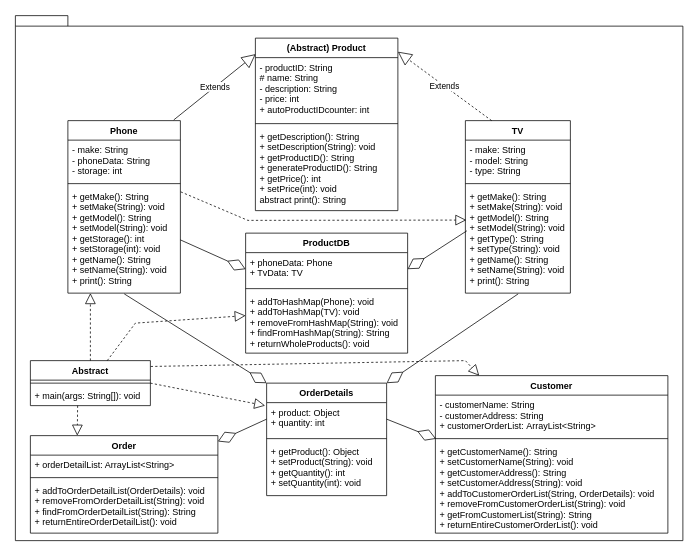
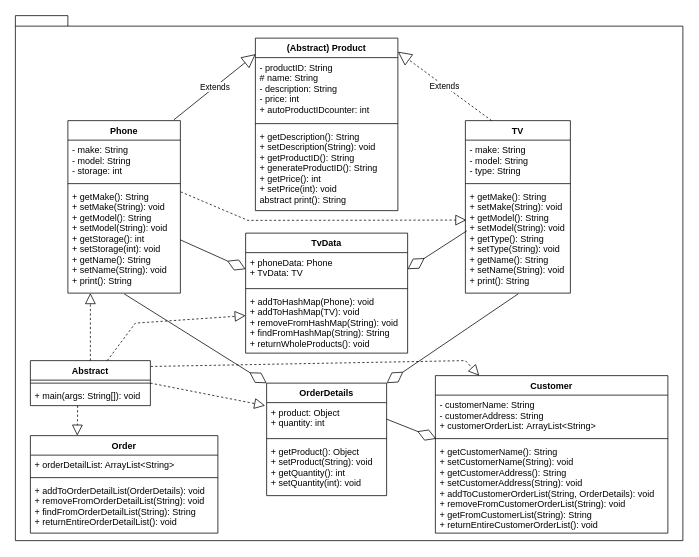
- <mxCell id="12" value="- make: String&#10;&#09;- phoneData: String&#10;&#09;- storage: int" style="text;strokeColor=none;fillColor=none;align=left;verticalAlign=top;spacingLeft=4;spacingRight=4;overflow=hidden;rotatable=0;points=[[0,0.5],[1,0.5]];portConstraint=eastwest;" parent="11" vertex="1"><mxGeometry y="26" width="150" height="54" as="geometry" /></mxCell>
+ <mxCell id="12" value="- make: String&#10;&#09;- model: String&#10;&#09;- storage: int" style="text;strokeColor=none;fillColor=none;align=left;verticalAlign=top;spacingLeft=4;spacingRight=4;overflow=hidden;rotatable=0;points=[[0,0.5],[1,0.5]];portConstraint=eastwest;" parent="11" vertex="1"><mxGeometry y="26" width="150" height="54" as="geometry" /></mxCell>
- <mxCell id="7" value="ProductDB" style="swimlane;fontStyle=1;align=center;verticalAlign=top;childLayout=stackLayout;horizontal=1;startSize=26;horizontalStack=0;resizeParent=1;resizeParentMax=0;resizeLast=0;collapsible=1;marginBottom=0;" parent="1" vertex="1"><mxGeometry x="327" y="310" width="216" height="160" as="geometry" /></mxCell>
+ <mxCell id="7" value="TvData" style="swimlane;fontStyle=1;align=center;verticalAlign=top;childLayout=stackLayout;horizontal=1;startSize=26;horizontalStack=0;resizeParent=1;resizeParentMax=0;resizeLast=0;collapsible=1;marginBottom=0;" parent="1" vertex="1"><mxGeometry x="327" y="310" width="216" height="160" as="geometry" /></mxCell>
- <mxCell id="36" value="" style="endArrow=diamondThin;endFill=0;endSize=24;html=1;rounded=0;exitX=0;exitY=0.5;exitDx=0;exitDy=0;" edge="1" parent="1" source="20" target="23"><mxGeometry width="160" relative="1" as="geometry"><mxPoint x="370" y="680" as="sourcePoint" /><mxPoint x="350" y="610" as="targetPoint" /></mxGeometry></mxCell>
